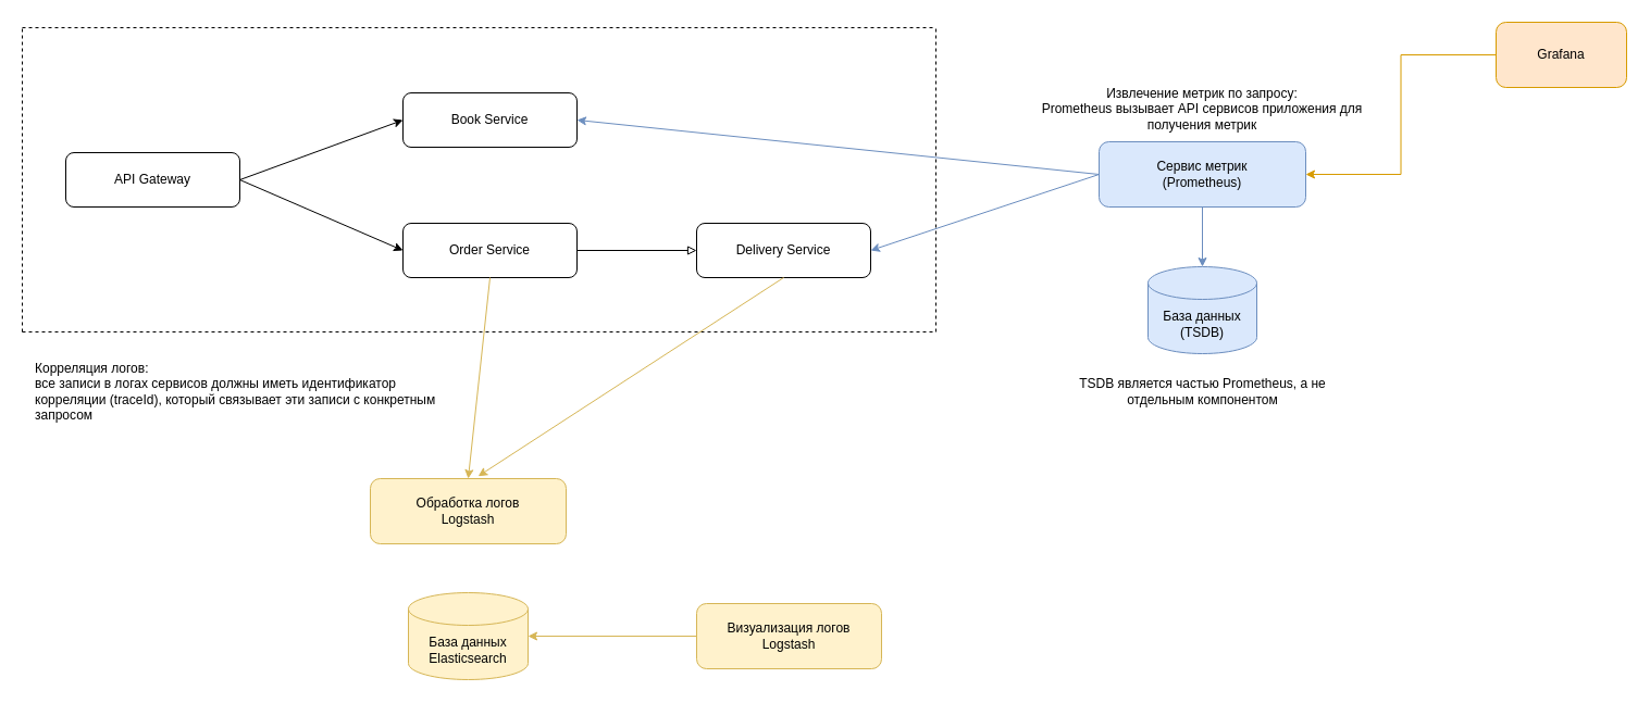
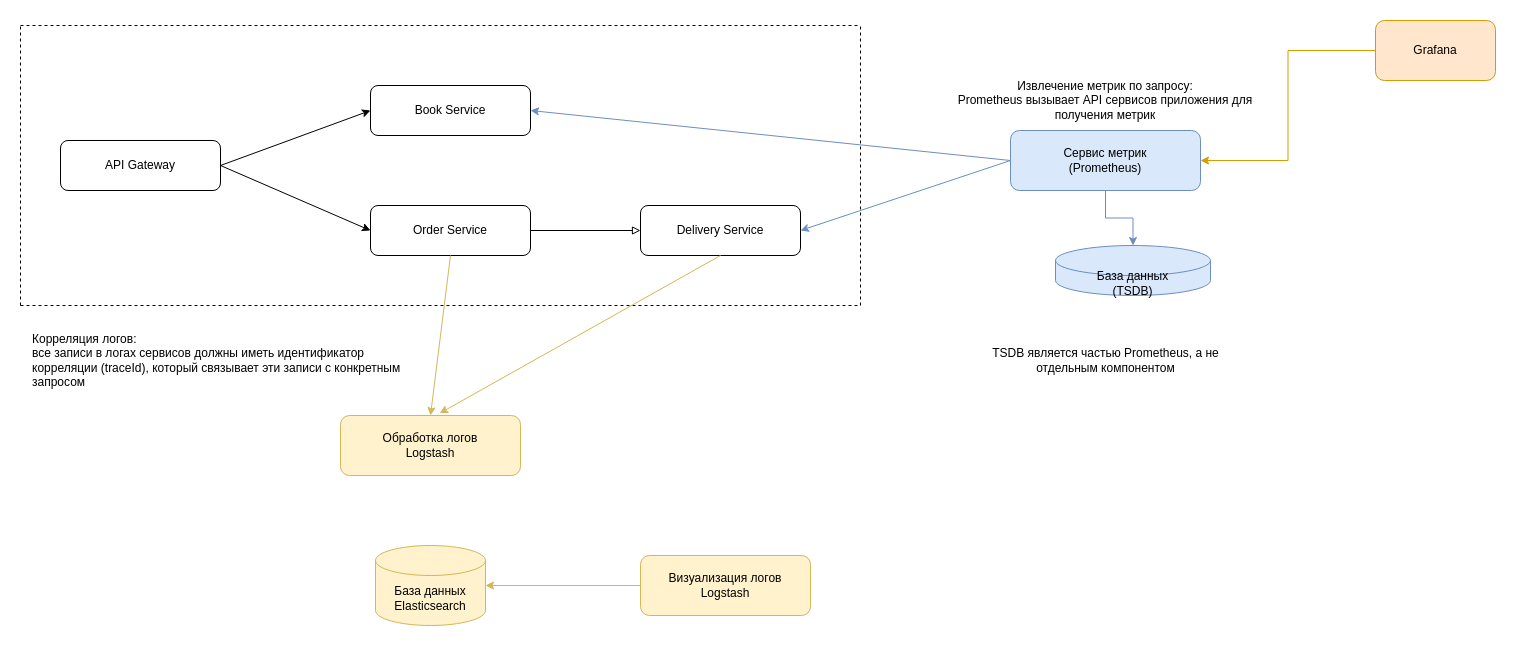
- <mxCell id="18" value="База данных&lt;br&gt;(TSDB)" style="shape=cylinder3;whiteSpace=wrap;html=1;boundedLbl=1;backgroundOutline=1;size=15;fillColor=#dae8fc;strokeColor=#6c8ebf;" parent="1" vertex="1"><mxGeometry x="1055" y="245" width="100" height="80" as="geometry" /></mxCell>
+ <mxCell id="18" value="База данных&lt;br&gt;(TSDB)" style="shape=cylinder3;whiteSpace=wrap;html=1;boundedLbl=1;backgroundOutline=1;size=15;fillColor=#dae8fc;strokeColor=#6c8ebf;" parent="1" vertex="1"><mxGeometry x="1055" y="245" width="155" height="50" as="geometry" /></mxCell>
- <mxCell id="22" value="Обработка логов&lt;br&gt;Logstash" style="rounded=1;whiteSpace=wrap;html=1;fillColor=#fff2cc;strokeColor=#d6b656;" parent="1" vertex="1"><mxGeometry x="340" y="440" width="180" height="60" as="geometry" /></mxCell>
+ <mxCell id="22" value="Обработка логов&lt;br&gt;Logstash" style="rounded=1;whiteSpace=wrap;html=1;fillColor=#fff2cc;strokeColor=#d6b656;" parent="1" vertex="1"><mxGeometry x="340" y="415" width="180" height="60" as="geometry" /></mxCell>
